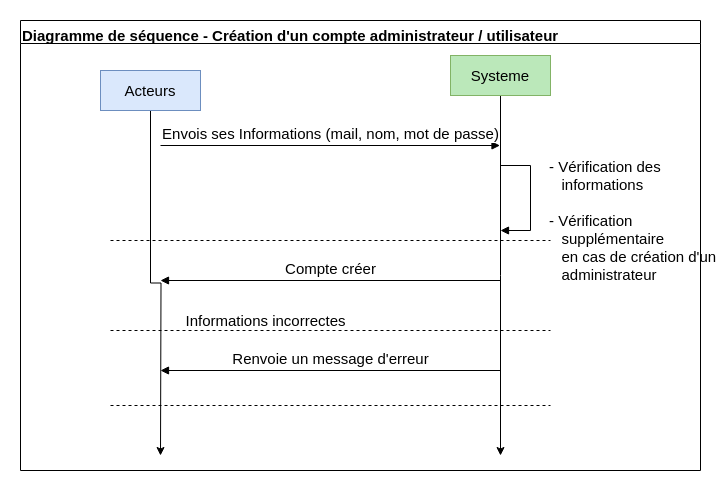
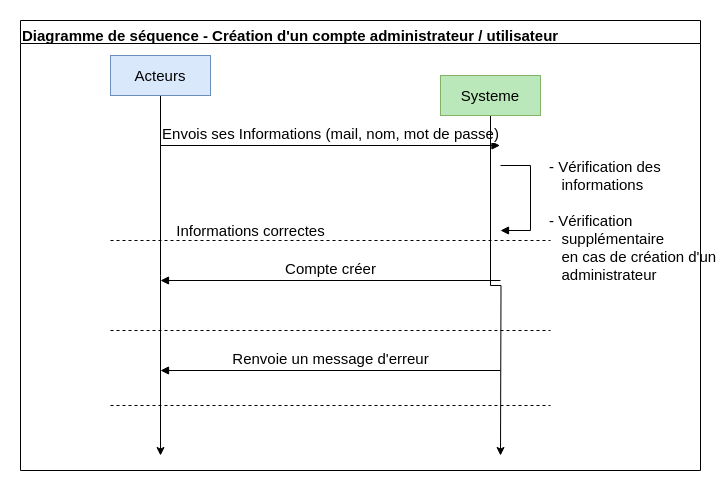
- <mxCell id="8" value="Systeme" style="whiteSpace=wrap;html=1;shadow=0;fontSize=15;fillColor=#BBE8BA;strokeColor=#82b366;rounded=0;" vertex="1" parent="2"><mxGeometry x="430" y="35" width="100" height="40" as="geometry" /></mxCell>
+ <mxCell id="8" value="Systeme" style="whiteSpace=wrap;html=1;shadow=0;fontSize=15;fillColor=#BBE8BA;strokeColor=#82b366;rounded=0;" vertex="1" parent="2"><mxGeometry x="420" y="55" width="100" height="40" as="geometry" /></mxCell>
- <mxCell id="5" value="Acteurs" style="whiteSpace=wrap;html=1;shadow=0;fontSize=15;fillColor=#dae8fc;strokeColor=#6c8ebf;rounded=0;" vertex="1" parent="2"><mxGeometry x="80" y="50" width="100" height="40" as="geometry" /></mxCell>
+ <mxCell id="5" value="Acteurs" style="whiteSpace=wrap;html=1;shadow=0;fontSize=15;fillColor=#dae8fc;strokeColor=#6c8ebf;rounded=0;" vertex="1" parent="2"><mxGeometry x="90" y="35" width="100" height="40" as="geometry" /></mxCell>
+ <mxCell id="13" value="Informations correctes" style="text;html=1;align=center;verticalAlign=middle;resizable=0;points=[];autosize=1;strokeColor=none;fillColor=none;fontSize=15;rounded=0;" vertex="1" parent="11"><mxGeometry x="65" width="150" height="20" as="geometry" /></mxCell>
- <mxCell id="16" value="Informations incorrectes" style="text;html=1;align=center;verticalAlign=middle;resizable=0;points=[];autosize=1;strokeColor=none;fillColor=none;fontSize=15;rounded=0;" vertex="1" parent="10"><mxGeometry x="165" y="290" width="160" height="20" as="geometry" /></mxCell>
